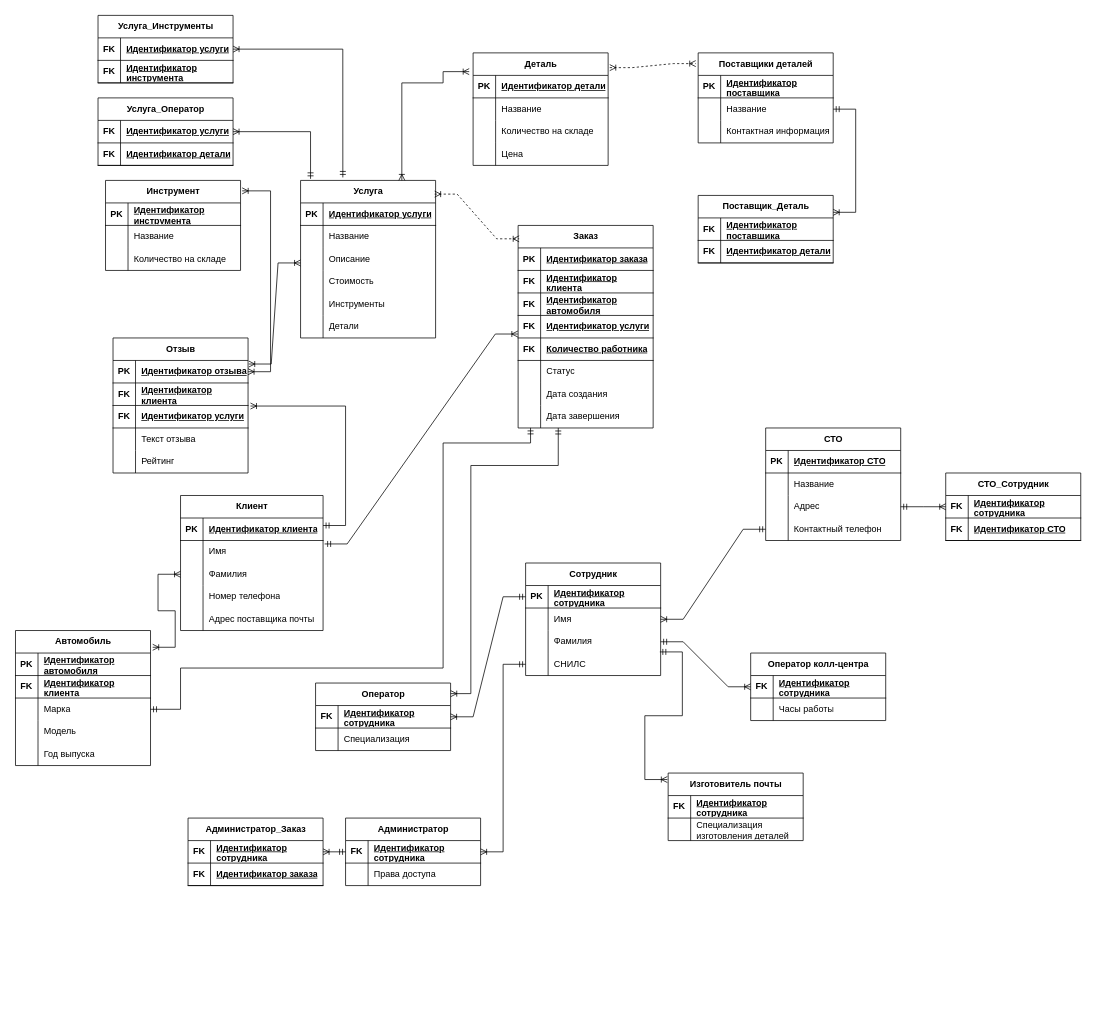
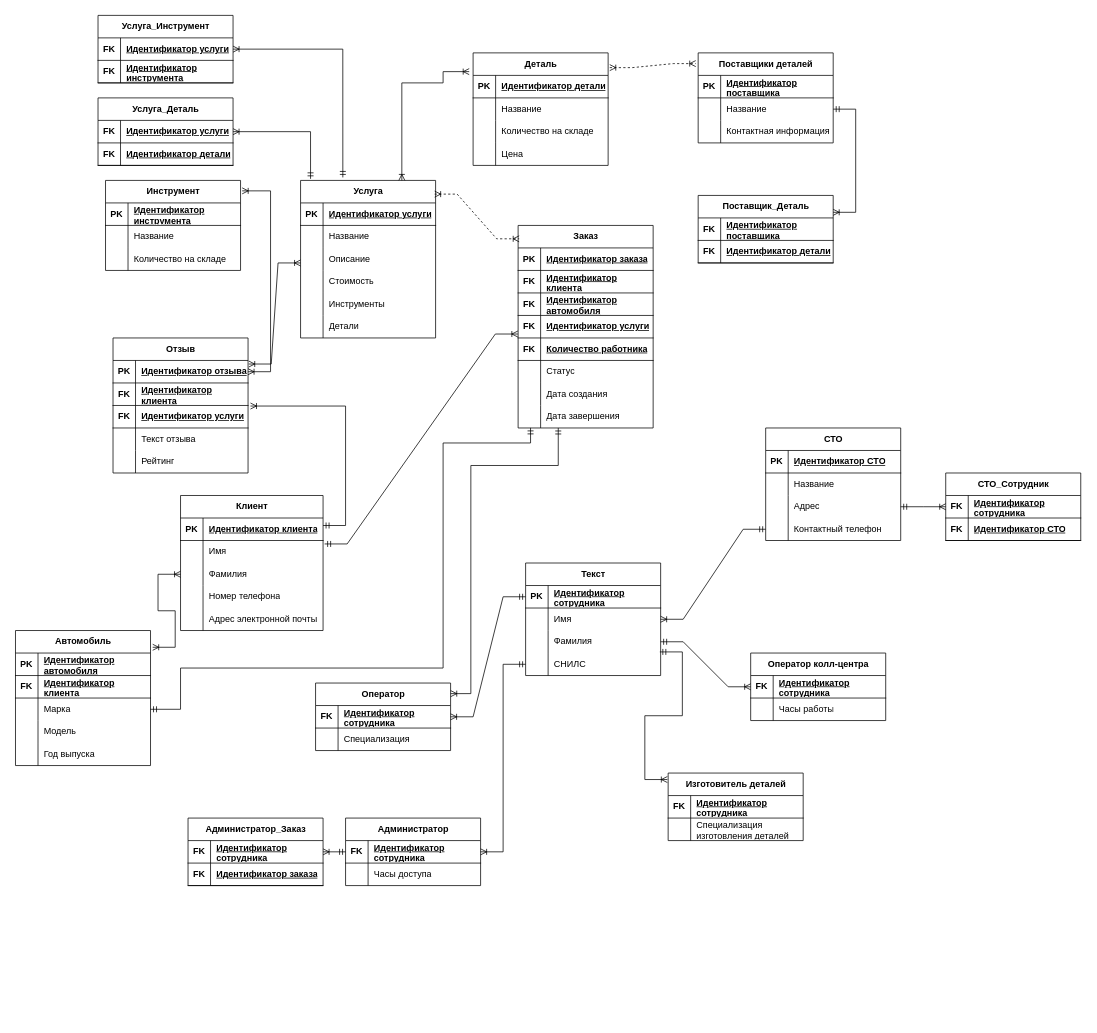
- <mxCell id="227" value="Услуга_Инструменты" style="shape=table;startSize=30;container=1;collapsible=1;childLayout=tableLayout;fixedRows=1;rowLines=0;fontStyle=1;align=center;resizeLast=1;html=1;" vertex="1" parent="1"><mxGeometry x="130" y="20" width="180" height="90" as="geometry" /></mxCell>
+ <mxCell id="227" value="Услуга_Инструмент" style="shape=table;startSize=30;container=1;collapsible=1;childLayout=tableLayout;fixedRows=1;rowLines=0;fontStyle=1;align=center;resizeLast=1;html=1;" vertex="1" parent="1"><mxGeometry x="130" y="20" width="180" height="90" as="geometry" /></mxCell>
- <mxCell id="220" value="Услуга_Оператор" style="shape=table;startSize=30;container=1;collapsible=1;childLayout=tableLayout;fixedRows=1;rowLines=0;fontStyle=1;align=center;resizeLast=1;html=1;" vertex="1" parent="1"><mxGeometry x="130" y="130" width="180" height="90" as="geometry" /></mxCell>
+ <mxCell id="220" value="Услуга_Деталь" style="shape=table;startSize=30;container=1;collapsible=1;childLayout=tableLayout;fixedRows=1;rowLines=0;fontStyle=1;align=center;resizeLast=1;html=1;" vertex="1" parent="1"><mxGeometry x="130" y="130" width="180" height="90" as="geometry" /></mxCell>
- <mxCell id="2" value="Сотрудник" style="shape=table;startSize=30;container=1;collapsible=1;childLayout=tableLayout;fixedRows=1;rowLines=0;fontStyle=1;align=center;resizeLast=1;html=1;" parent="1" vertex="1"><mxGeometry x="700" y="750" width="180" height="150" as="geometry" /></mxCell>
+ <mxCell id="2" value="Текст" style="shape=table;startSize=30;container=1;collapsible=1;childLayout=tableLayout;fixedRows=1;rowLines=0;fontStyle=1;align=center;resizeLast=1;html=1;" parent="1" vertex="1"><mxGeometry x="700" y="750" width="180" height="150" as="geometry" /></mxCell>
- <mxCell id="30" value="Адрес поставщика почты" style="shape=partialRectangle;connectable=0;fillColor=none;top=0;left=0;bottom=0;right=0;align=left;spacingLeft=6;overflow=hidden;whiteSpace=wrap;html=1;" parent="28" vertex="1"><mxGeometry x="30" width="160" height="30" as="geometry"><mxRectangle width="160" height="30" as="alternateBounds" /></mxGeometry></mxCell>
+ <mxCell id="30" value="Адрес электронной почты" style="shape=partialRectangle;connectable=0;fillColor=none;top=0;left=0;bottom=0;right=0;align=left;spacingLeft=6;overflow=hidden;whiteSpace=wrap;html=1;" parent="28" vertex="1"><mxGeometry x="30" width="160" height="30" as="geometry"><mxRectangle width="160" height="30" as="alternateBounds" /></mxGeometry></mxCell>
- <mxCell id="53" value="Изготовитель почты" style="shape=table;startSize=30;container=1;collapsible=1;childLayout=tableLayout;fixedRows=1;rowLines=0;fontStyle=1;align=center;resizeLast=1;html=1;" parent="1" vertex="1"><mxGeometry x="890" y="1030" width="180" height="90" as="geometry" /></mxCell>
+ <mxCell id="53" value="Изготовитель деталей" style="shape=table;startSize=30;container=1;collapsible=1;childLayout=tableLayout;fixedRows=1;rowLines=0;fontStyle=1;align=center;resizeLast=1;html=1;" parent="1" vertex="1"><mxGeometry x="890" y="1030" width="180" height="90" as="geometry" /></mxCell>
- <mxCell id="45" value="Права доступа" style="shape=partialRectangle;connectable=0;fillColor=none;top=0;left=0;bottom=0;right=0;align=left;spacingLeft=6;overflow=hidden;whiteSpace=wrap;html=1;" parent="43" vertex="1"><mxGeometry x="30" width="150" height="30" as="geometry"><mxRectangle width="150" height="30" as="alternateBounds" /></mxGeometry></mxCell>
+ <mxCell id="45" value="Часы доступа" style="shape=partialRectangle;connectable=0;fillColor=none;top=0;left=0;bottom=0;right=0;align=left;spacingLeft=6;overflow=hidden;whiteSpace=wrap;html=1;" parent="43" vertex="1"><mxGeometry x="30" width="150" height="30" as="geometry"><mxRectangle width="150" height="30" as="alternateBounds" /></mxGeometry></mxCell>
